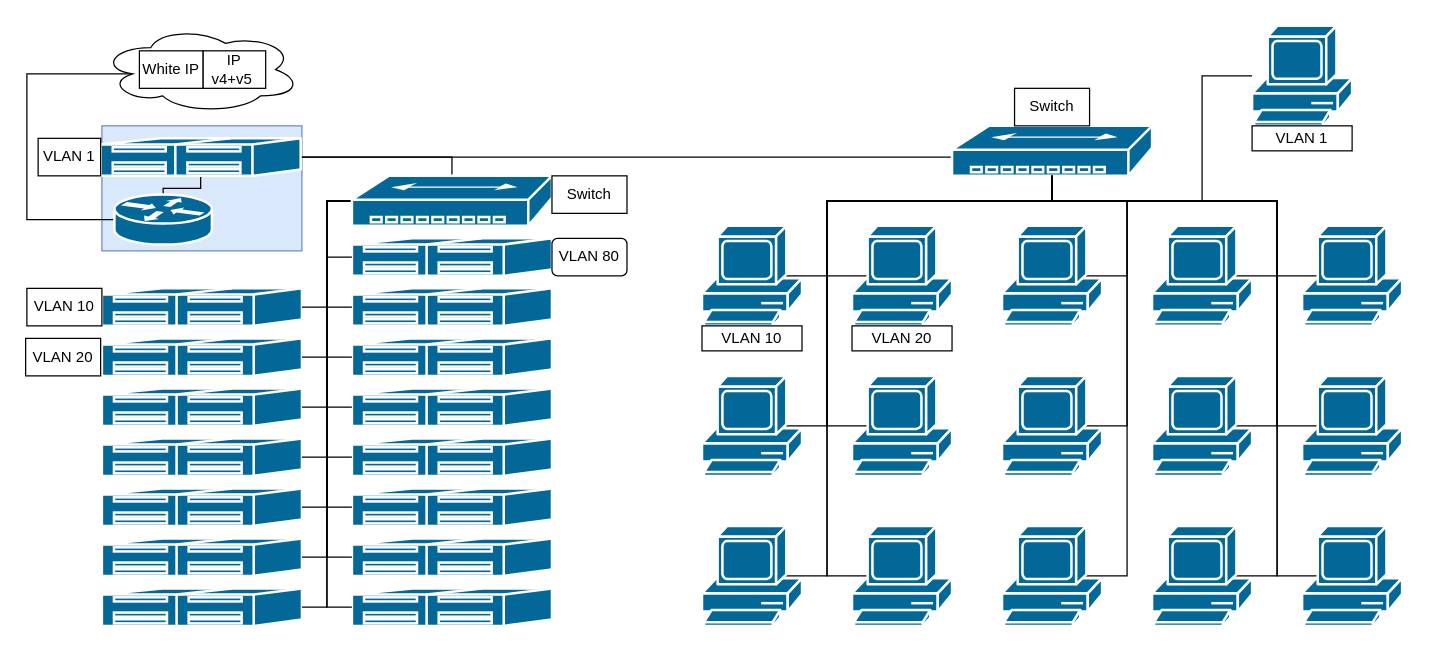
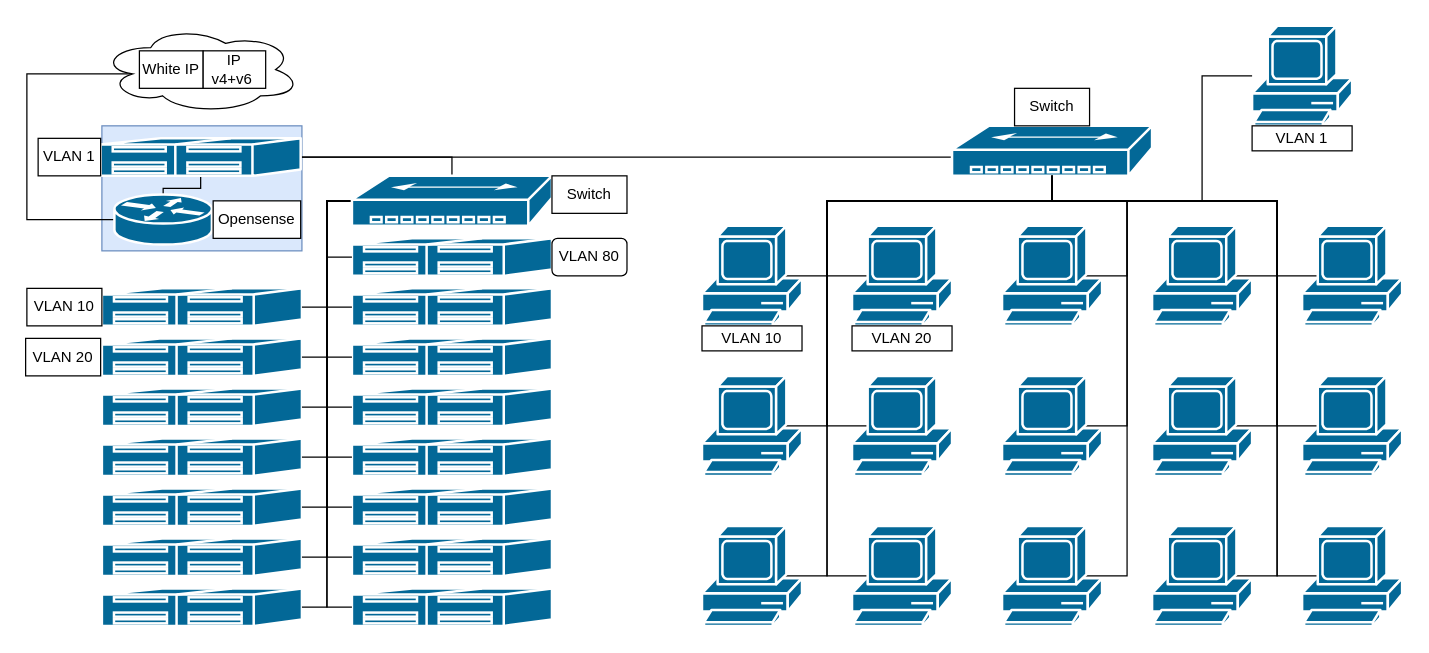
- <mxCell id="47" value="IP v4+v5&amp;nbsp;" style="rounded=0;whiteSpace=wrap;html=1;" parent="1" vertex="1"><mxGeometry x="162" y="40" width="50" height="30" as="geometry" /></mxCell>
+ <mxCell id="47" value="IP v4+v6&amp;nbsp;" style="rounded=0;whiteSpace=wrap;html=1;" parent="1" vertex="1"><mxGeometry x="162" y="40" width="50" height="30" as="geometry" /></mxCell>
+ <mxCell id="44" value="Opensense" style="rounded=0;whiteSpace=wrap;html=1;" parent="1" vertex="1"><mxGeometry x="170" y="160" width="70" height="30" as="geometry" /></mxCell>
